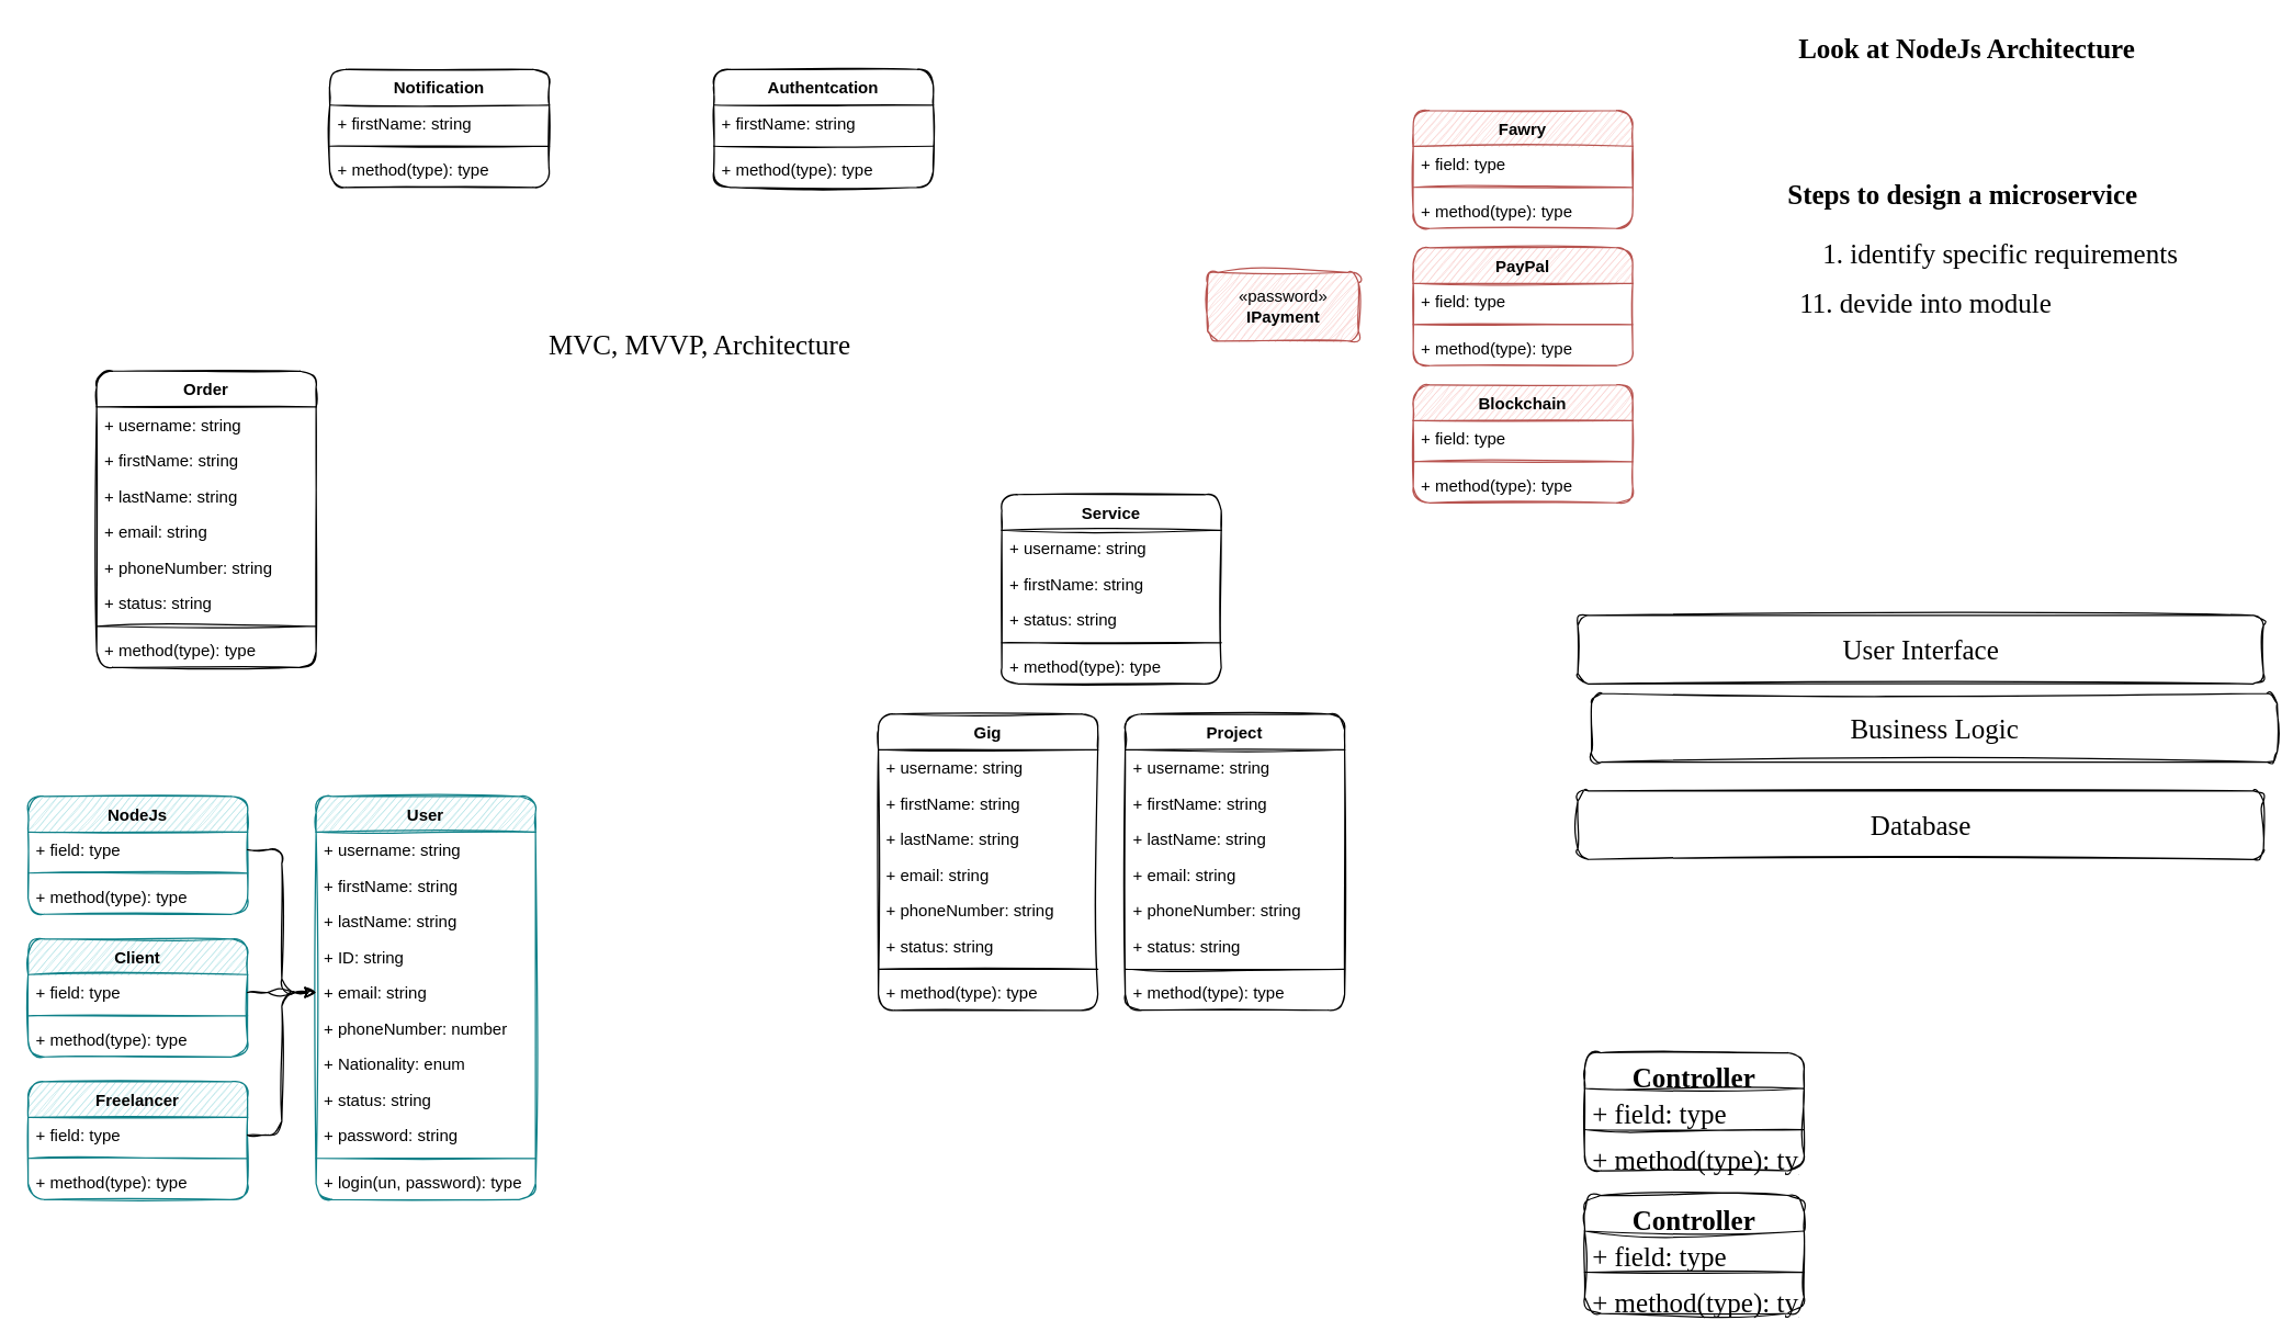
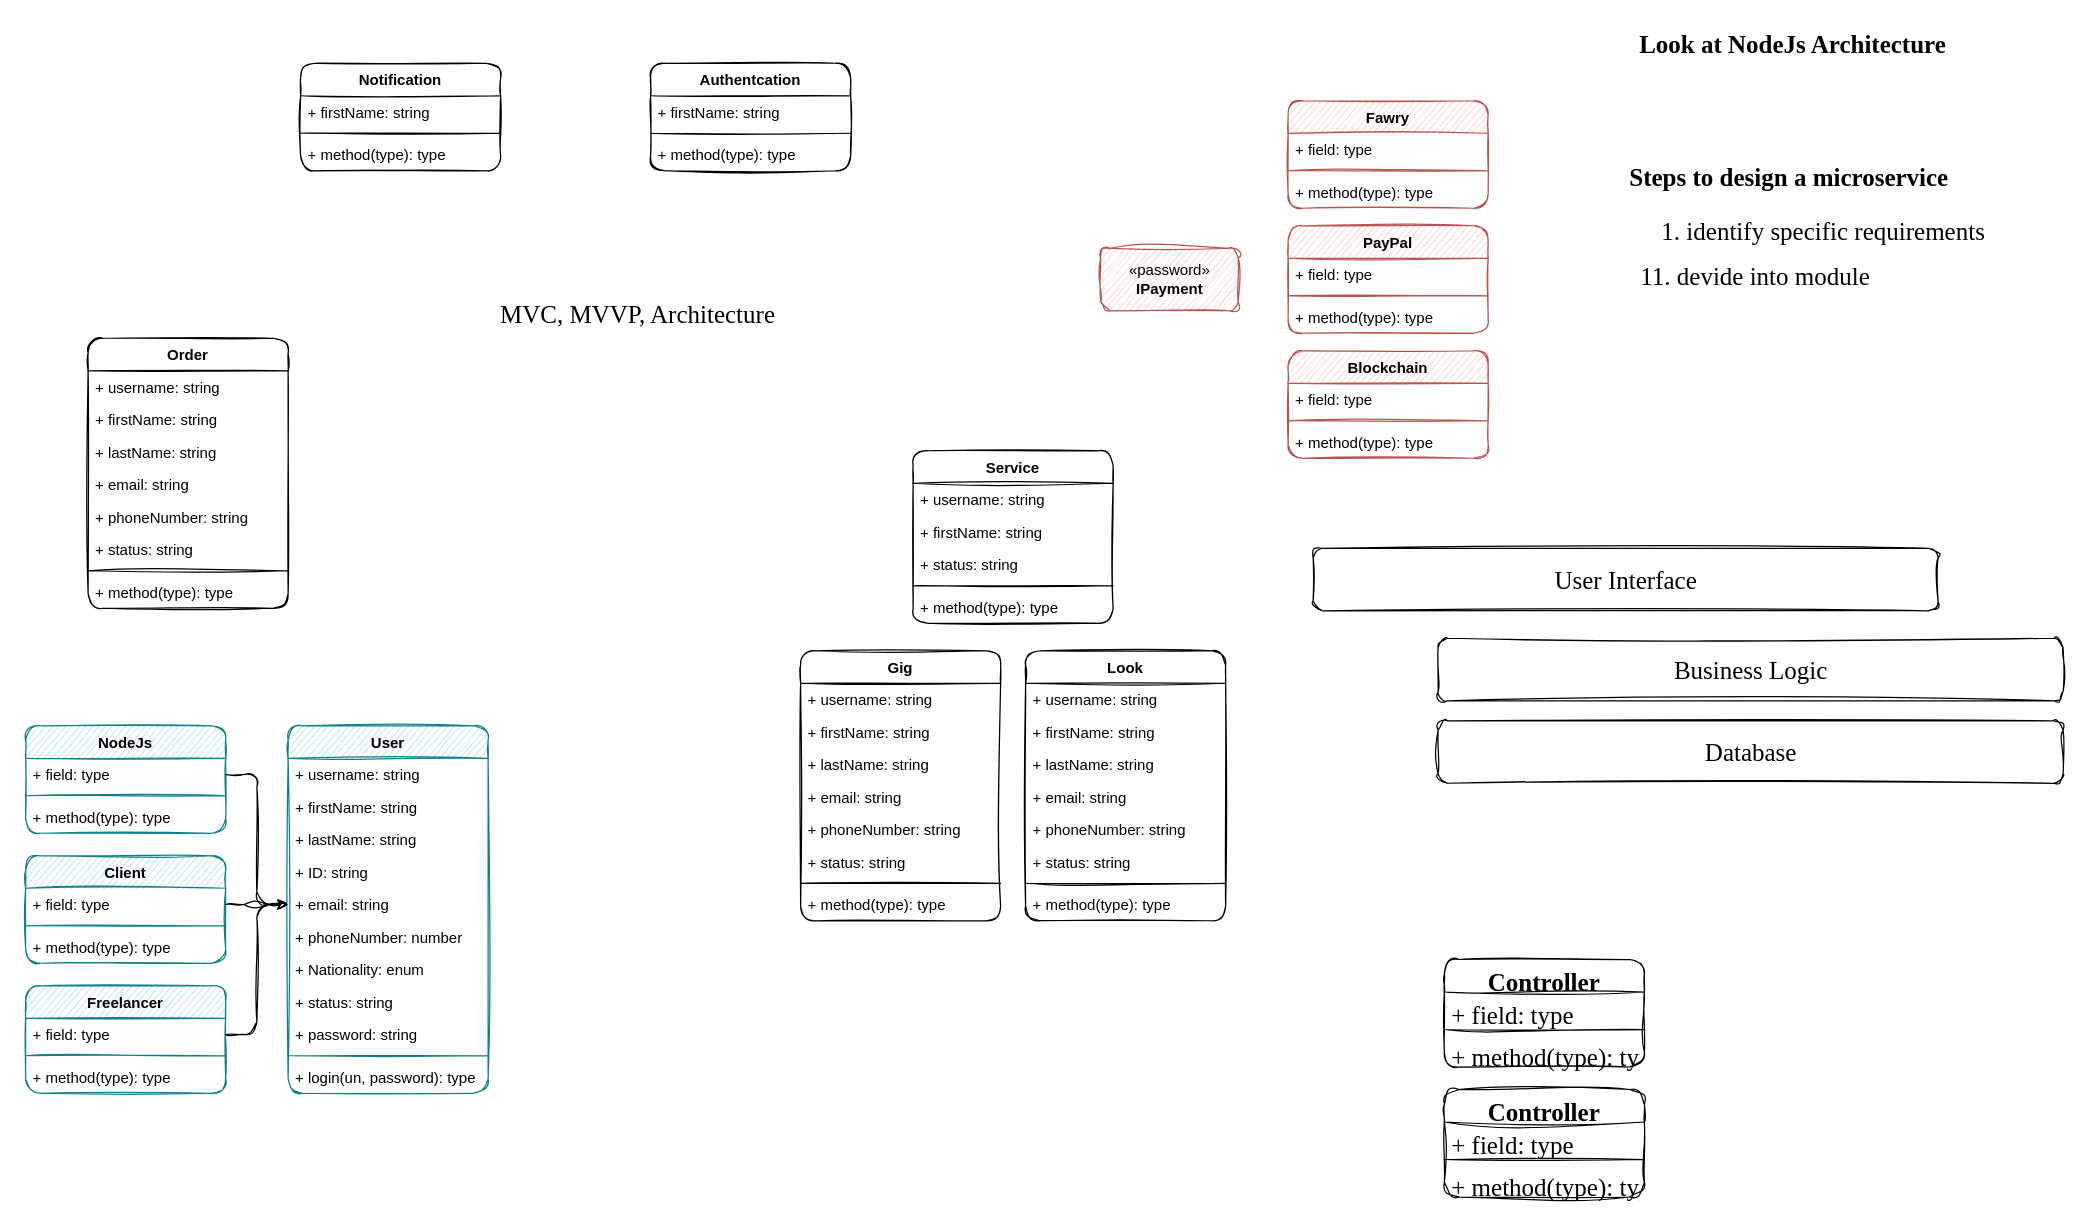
- <mxCell id="92" value="User Interface" style="html=1;rounded=1;sketch=1;hachureGap=4;jiggle=2;curveFitting=1;fontFamily=Architects Daughter;fontSource=https%3A%2F%2Ffonts.googleapis.com%2Fcss%3Ffamily%3DArchitects%2BDaughter;fontSize=20;" vertex="1" parent="1"><mxGeometry x="1150" y="448" width="500" height="50" as="geometry" /></mxCell>
+ <mxCell id="92" value="User Interface" style="html=1;rounded=1;sketch=1;hachureGap=4;jiggle=2;curveFitting=1;fontFamily=Architects Daughter;fontSource=https%3A%2F%2Ffonts.googleapis.com%2Fcss%3Ffamily%3DArchitects%2BDaughter;fontSize=20;" vertex="1" parent="1"><mxGeometry x="1050" y="438" width="500" height="50" as="geometry" /></mxCell>
- <mxCell id="93" value="Business Logic" style="html=1;rounded=1;sketch=1;hachureGap=4;jiggle=2;curveFitting=1;fontFamily=Architects Daughter;fontSource=https%3A%2F%2Ffonts.googleapis.com%2Fcss%3Ffamily%3DArchitects%2BDaughter;fontSize=20;" vertex="1" parent="1"><mxGeometry x="1160" y="505" width="500" height="50" as="geometry" /></mxCell>
+ <mxCell id="93" value="Business Logic" style="html=1;rounded=1;sketch=1;hachureGap=4;jiggle=2;curveFitting=1;fontFamily=Architects Daughter;fontSource=https%3A%2F%2Ffonts.googleapis.com%2Fcss%3Ffamily%3DArchitects%2BDaughter;fontSize=20;" vertex="1" parent="1"><mxGeometry x="1150" y="510" width="500" height="50" as="geometry" /></mxCell>
- <mxCell id="63" value="Project" style="swimlane;fontStyle=1;align=center;verticalAlign=top;childLayout=stackLayout;horizontal=1;startSize=26;horizontalStack=0;resizeParent=1;resizeParentMax=0;resizeLast=0;collapsible=1;marginBottom=0;rounded=1;shadow=0;glass=0;sketch=1;" vertex="1" parent="1"><mxGeometry x="820" y="520" width="160" height="216" as="geometry" /></mxCell>
+ <mxCell id="63" value="Look" style="swimlane;fontStyle=1;align=center;verticalAlign=top;childLayout=stackLayout;horizontal=1;startSize=26;horizontalStack=0;resizeParent=1;resizeParentMax=0;resizeLast=0;collapsible=1;marginBottom=0;rounded=1;shadow=0;glass=0;sketch=1;" vertex="1" parent="1"><mxGeometry x="820" y="520" width="160" height="216" as="geometry" /></mxCell>
